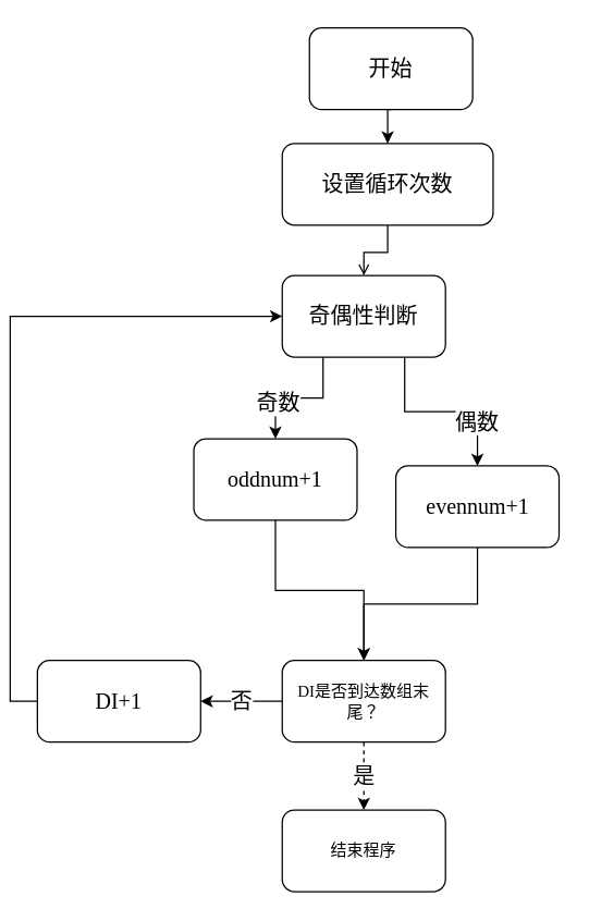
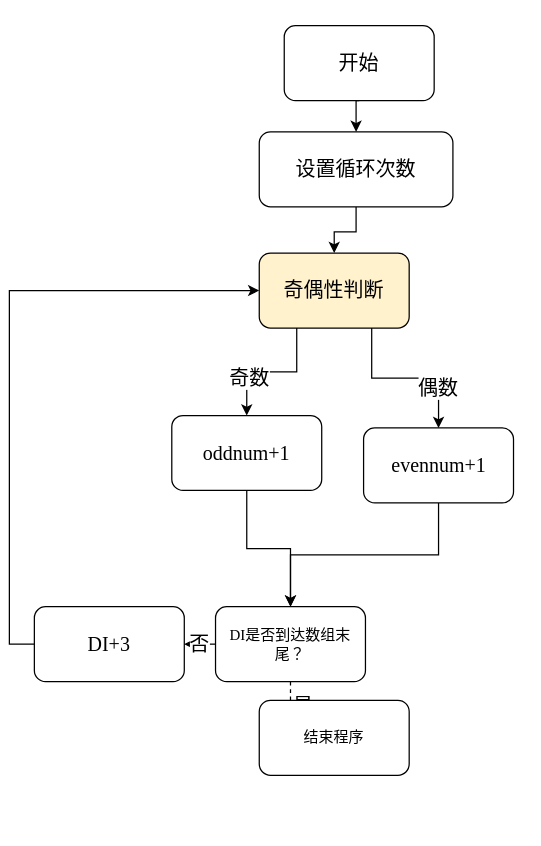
- <mxCell id="13" style="edgeStyle=orthogonalEdgeStyle;rounded=0;orthogonalLoop=1;jettySize=auto;html=1;exitX=0.5;exitY=1;exitDx=0;exitDy=0;fontFamily=Times New Roman;entryX=0.5;entryY=0;entryDx=0;entryDy=0;fontSize=16;endArrow=open;" parent="1" source="14" target="8" edge="1"><mxGeometry relative="1" as="geometry"><mxPoint x="140" y="102" as="targetPoint" /></mxGeometry></mxCell>
+ <mxCell id="13" style="edgeStyle=orthogonalEdgeStyle;rounded=0;orthogonalLoop=1;jettySize=auto;html=1;exitX=0.5;exitY=1;exitDx=0;exitDy=0;fontFamily=Times New Roman;entryX=0.5;entryY=0;entryDx=0;entryDy=0;fontSize=16;" parent="1" source="14" target="8" edge="1"><mxGeometry relative="1" as="geometry"><mxPoint x="140" y="102" as="targetPoint" /></mxGeometry></mxCell>
- <mxCell id="8" value="&lt;font style=&quot;font-size: 16px;&quot;&gt;奇偶性判断&lt;/font&gt;" style="rounded=1;whiteSpace=wrap;html=1;fontFamily=Times New Roman;horizontal=1;fontSize=16;" parent="1" vertex="1"><mxGeometry x="200" y="202" width="120" height="60" as="geometry" /></mxCell>
+ <mxCell id="8" value="&lt;font style=&quot;font-size: 16px;&quot;&gt;奇偶性判断&lt;/font&gt;" style="rounded=1;whiteSpace=wrap;html=1;fontFamily=Times New Roman;horizontal=1;fontSize=16;fillColor=#fff2cc;" parent="1" vertex="1"><mxGeometry x="200" y="202" width="120" height="60" as="geometry" /></mxCell>
- <mxCell id="10" value="&lt;font style=&quot;font-size: 16px;&quot;&gt;oddnum+1&lt;/font&gt;" style="rounded=1;whiteSpace=wrap;html=1;fontFamily=Times New Roman;fontSize=16;" parent="1" vertex="1"><mxGeometry x="135" y="322" width="120" height="60" as="geometry" /></mxCell>
+ <mxCell id="10" value="&lt;font style=&quot;font-size: 16px;&quot;&gt;oddnum+1&lt;/font&gt;" style="rounded=1;whiteSpace=wrap;html=1;fontFamily=Times New Roman;fontSize=16;" parent="1" vertex="1"><mxGeometry x="130" y="332" width="120" height="60" as="geometry" /></mxCell>
- <mxCell id="16" value="DI+1" style="rounded=1;whiteSpace=wrap;html=1;fontFamily=Times New Roman;fontSize=16;" parent="1" vertex="1"><mxGeometry x="20" y="485" width="120" height="60" as="geometry" /></mxCell>
+ <mxCell id="16" value="DI+3" style="rounded=1;whiteSpace=wrap;html=1;fontFamily=Times New Roman;fontSize=16;" parent="1" vertex="1"><mxGeometry x="20" y="485" width="120" height="60" as="geometry" /></mxCell>
- <mxCell id="19" value="DI是否到达数组末尾？" style="rounded=1;whiteSpace=wrap;html=1;fontFamily=Times New Roman;" parent="1" vertex="1"><mxGeometry x="200" y="485" width="120" height="60" as="geometry" /></mxCell>
+ <mxCell id="19" value="DI是否到达数组末尾？" style="rounded=1;whiteSpace=wrap;html=1;fontFamily=Times New Roman;" parent="1" vertex="1"><mxGeometry x="165" y="485" width="120" height="60" as="geometry" /></mxCell>
- <mxCell id="20" value="结束程序" style="rounded=1;whiteSpace=wrap;html=1;fontFamily=Times New Roman;" parent="1" vertex="1"><mxGeometry x="200" y="595" width="120" height="60" as="geometry" /></mxCell>
+ <mxCell id="20" value="结束程序" style="rounded=1;whiteSpace=wrap;html=1;fontFamily=Times New Roman;" parent="1" vertex="1"><mxGeometry x="200" y="560" width="120" height="60" as="geometry" /></mxCell>
